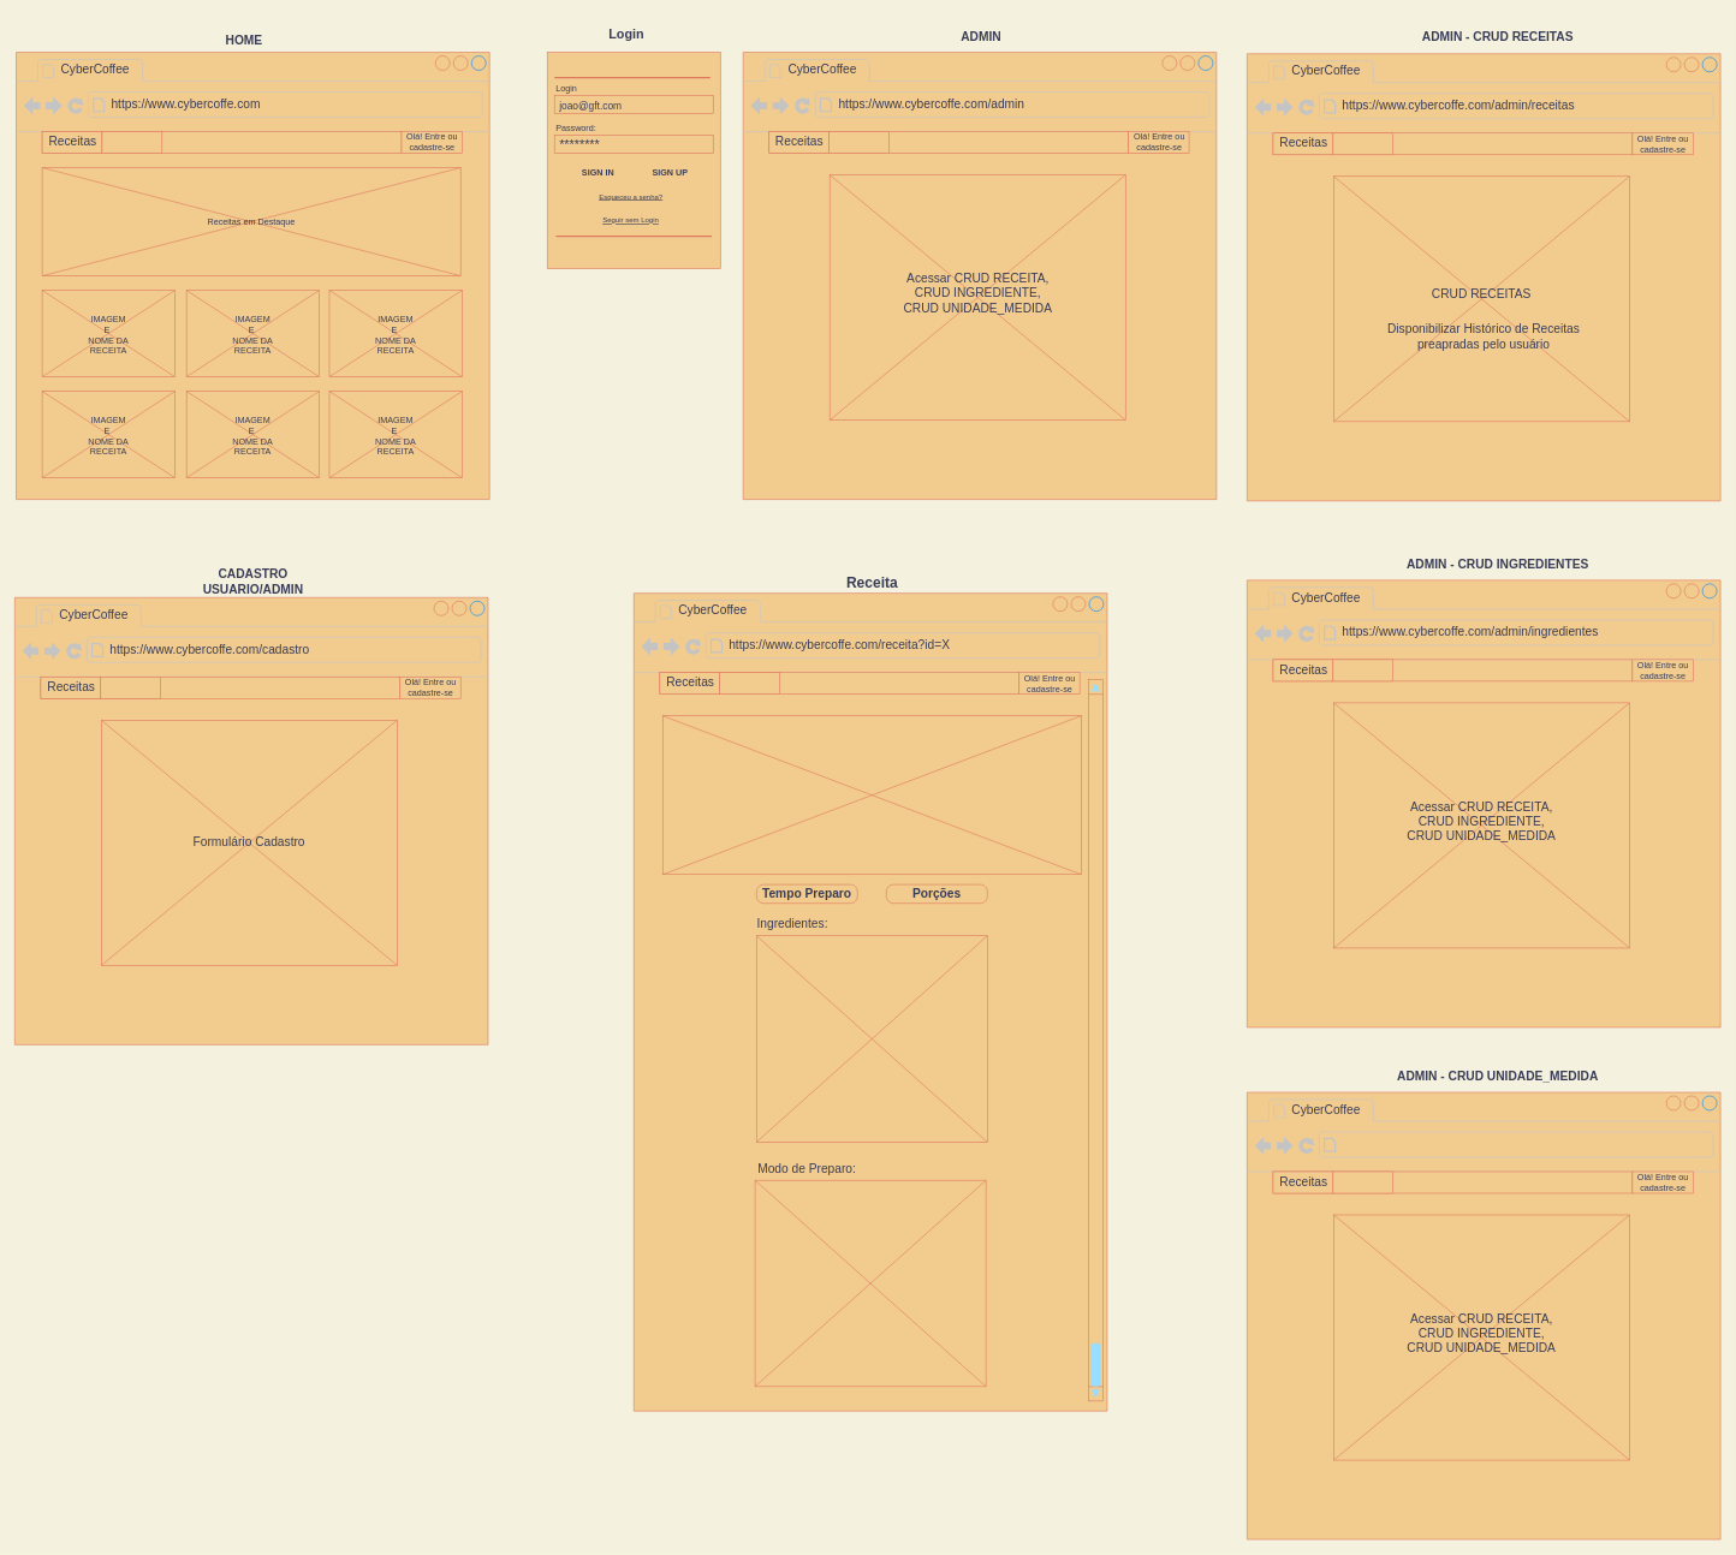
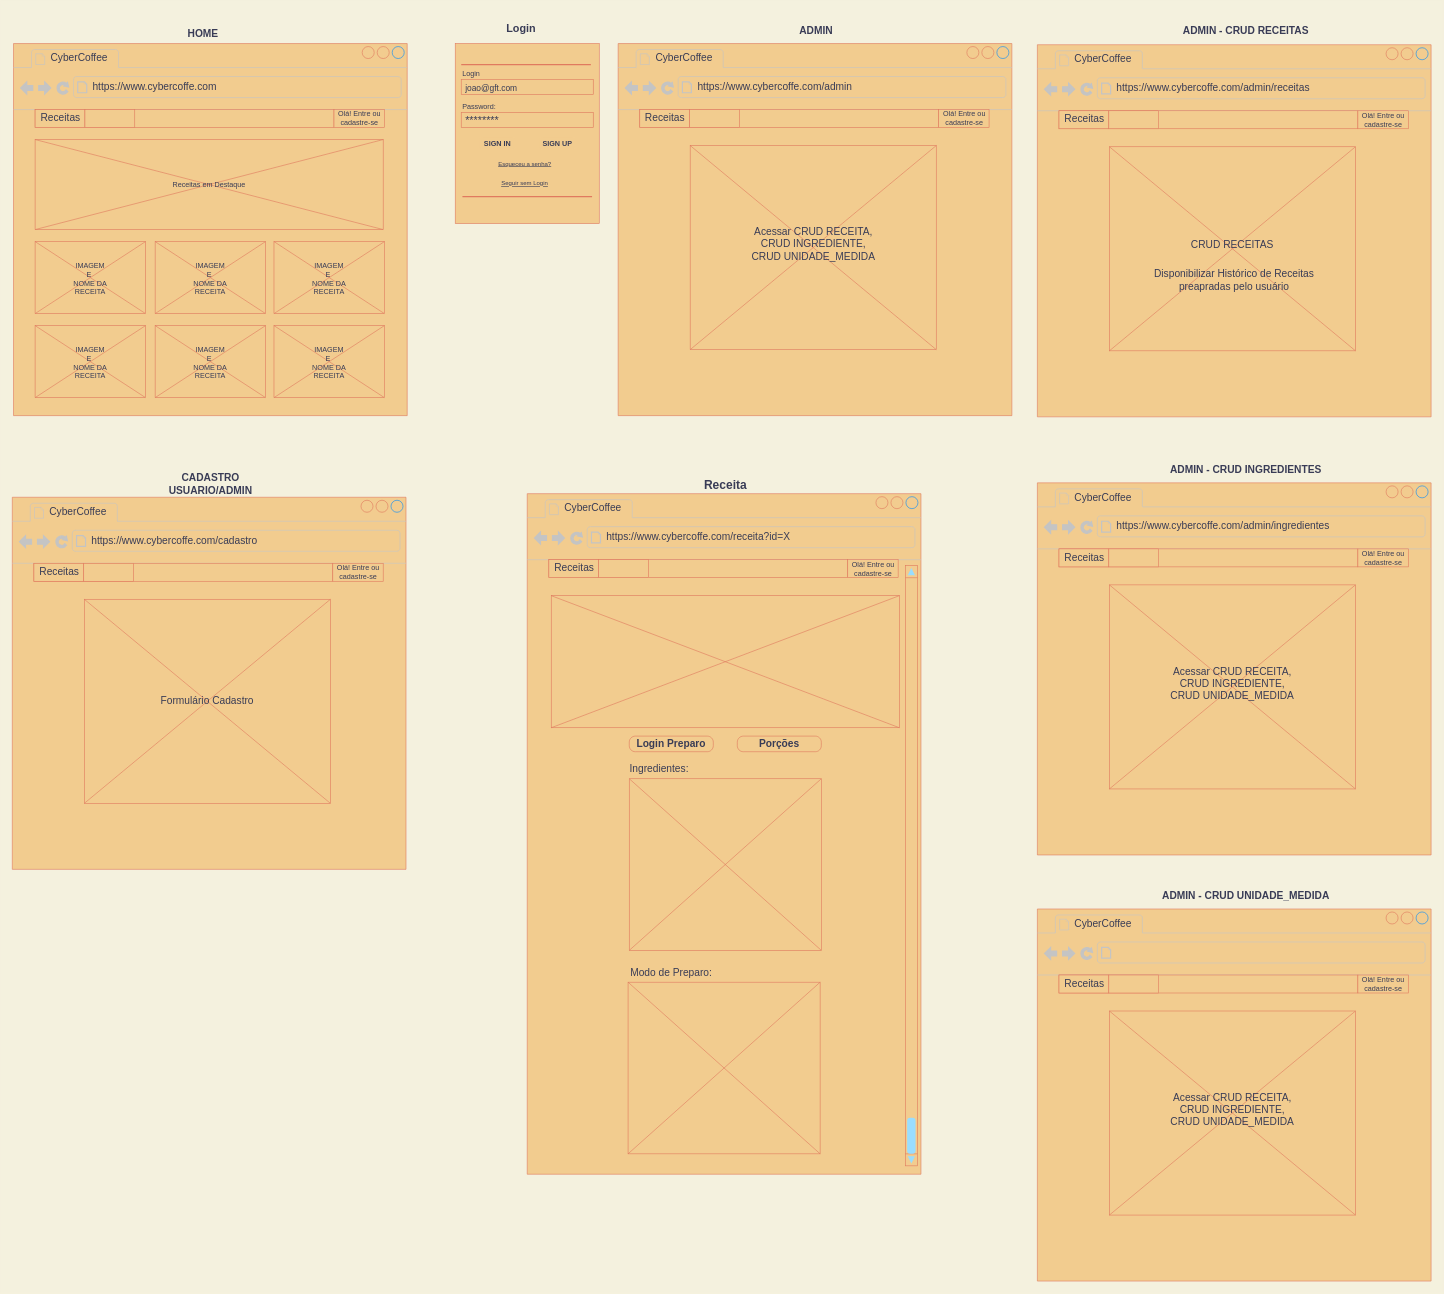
- <mxCell id="56" value="Tempo Preparo" style="strokeWidth=1;shadow=0;dashed=0;align=center;html=1;shape=mxgraph.mockup.buttons.button;strokeColor=#E07A5F;fontColor=#393C56;mainText=;buttonStyle=round;fontSize=17;fontStyle=1;fillColor=#F2CC8F;whiteSpace=wrap;" vertex="1" parent="48"><mxGeometry x="170" y="404" width="140" height="26" as="geometry" /></mxCell>
+ <mxCell id="56" value="Login Preparo" style="strokeWidth=1;shadow=0;dashed=0;align=center;html=1;shape=mxgraph.mockup.buttons.button;strokeColor=#E07A5F;fontColor=#393C56;mainText=;buttonStyle=round;fontSize=17;fontStyle=1;fillColor=#F2CC8F;whiteSpace=wrap;" vertex="1" parent="48"><mxGeometry x="170" y="404" width="140" height="26" as="geometry" /></mxCell>
